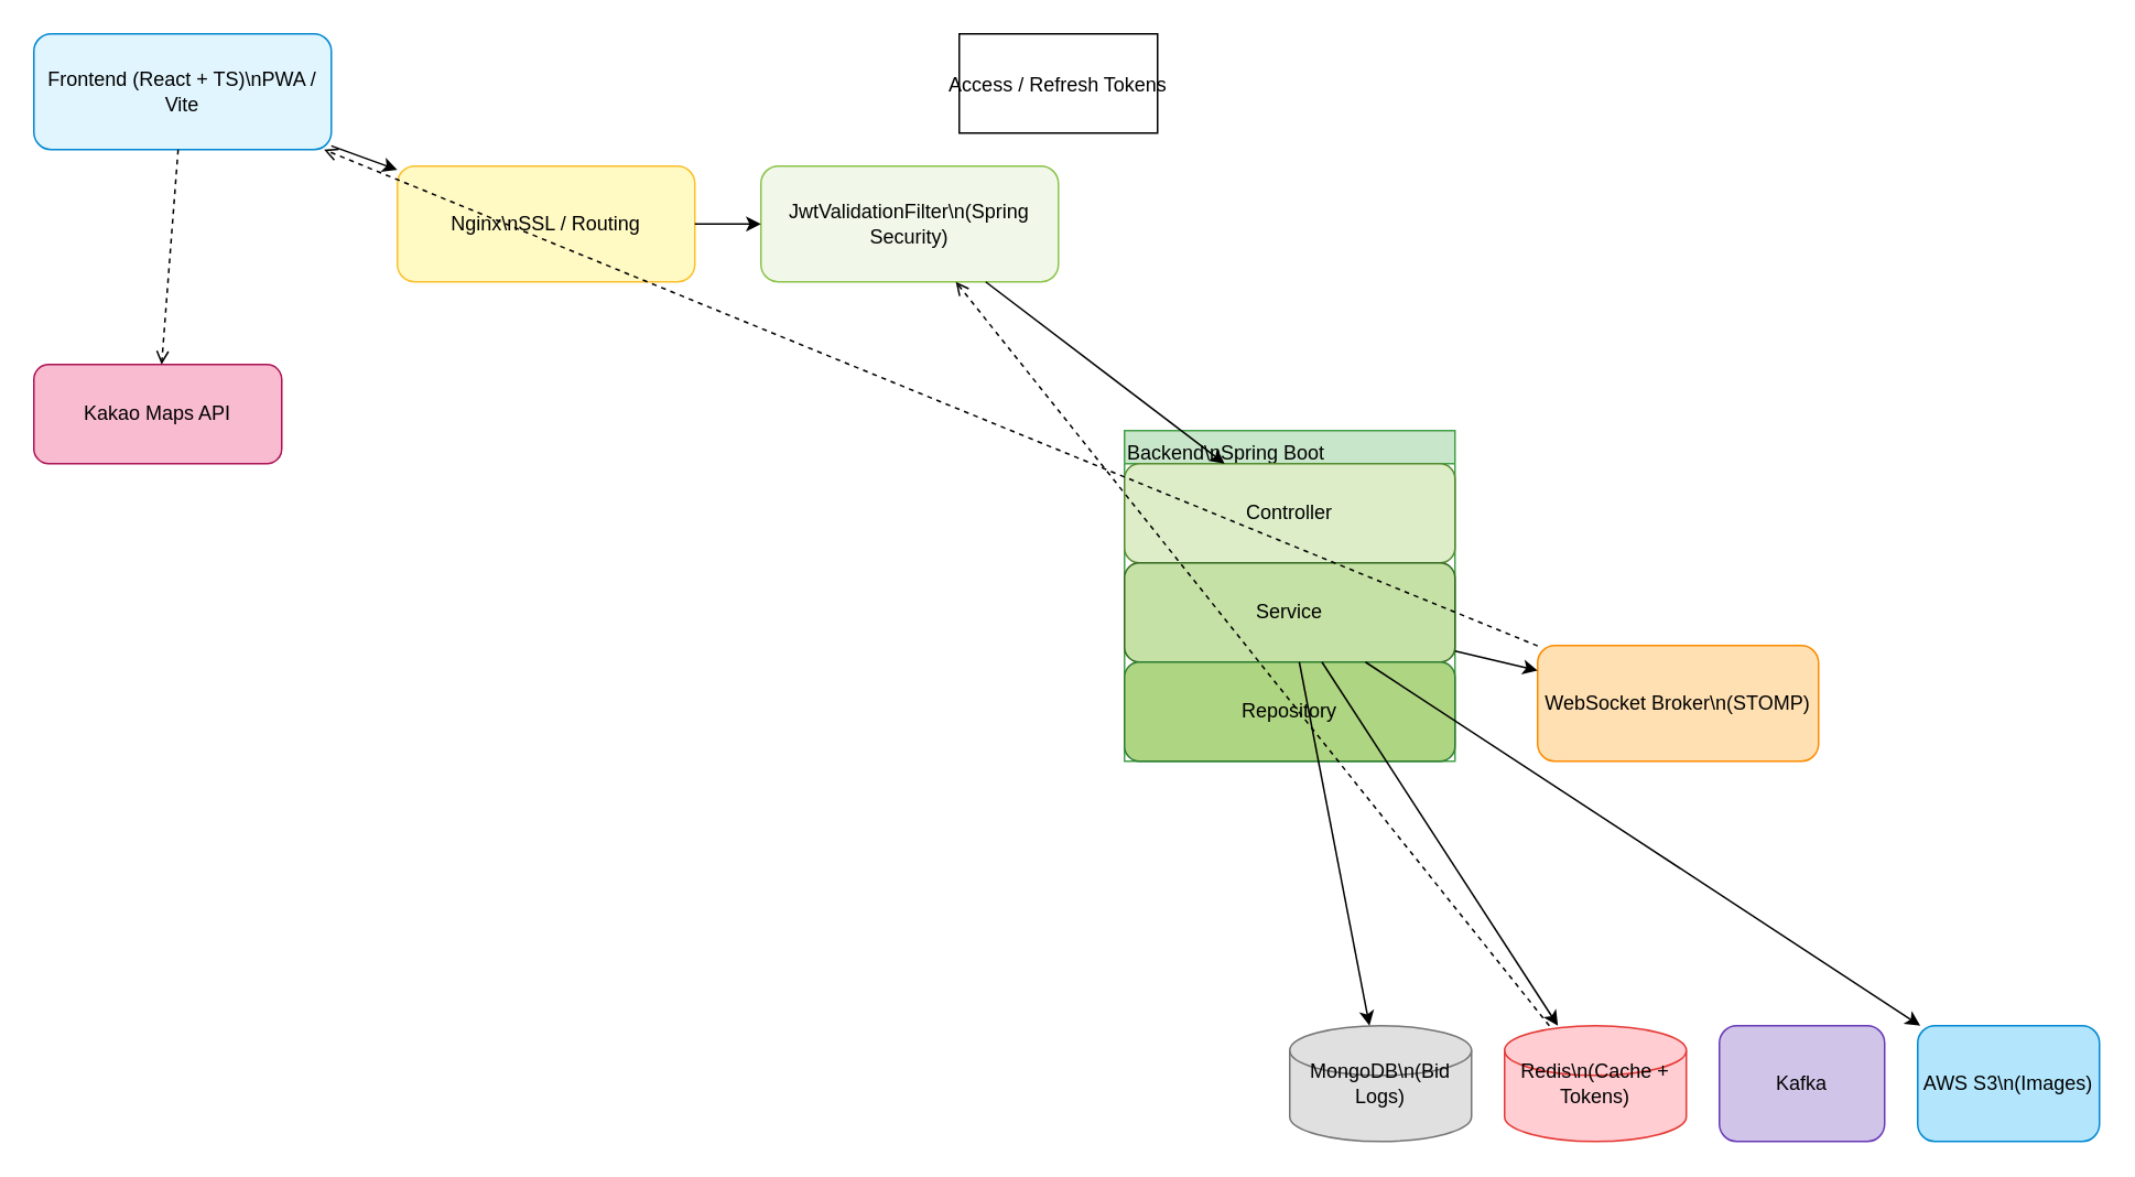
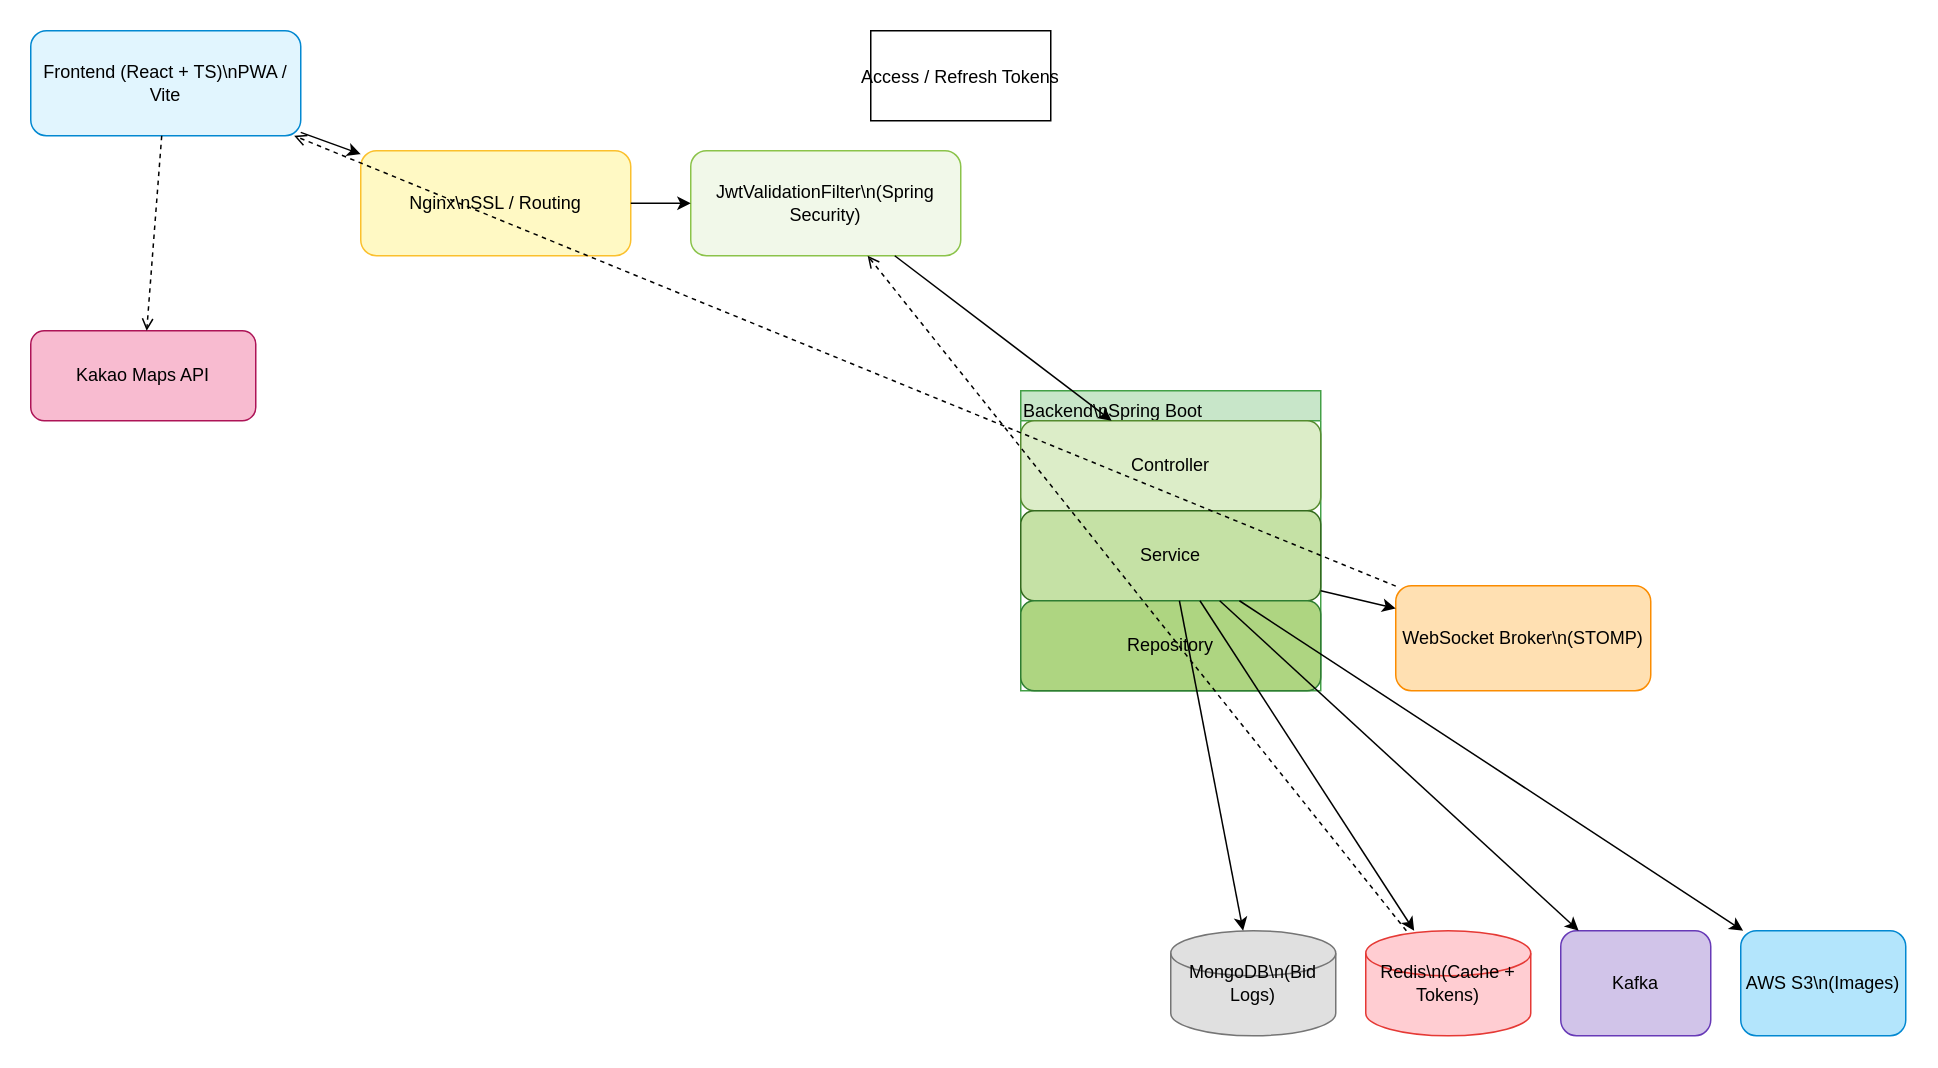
+ <mxCell id="23" style="endArrow=classic" parent="1" source="8" target="15" edge="1"><mxGeometry relative="1" as="geometry" /></mxCell>
